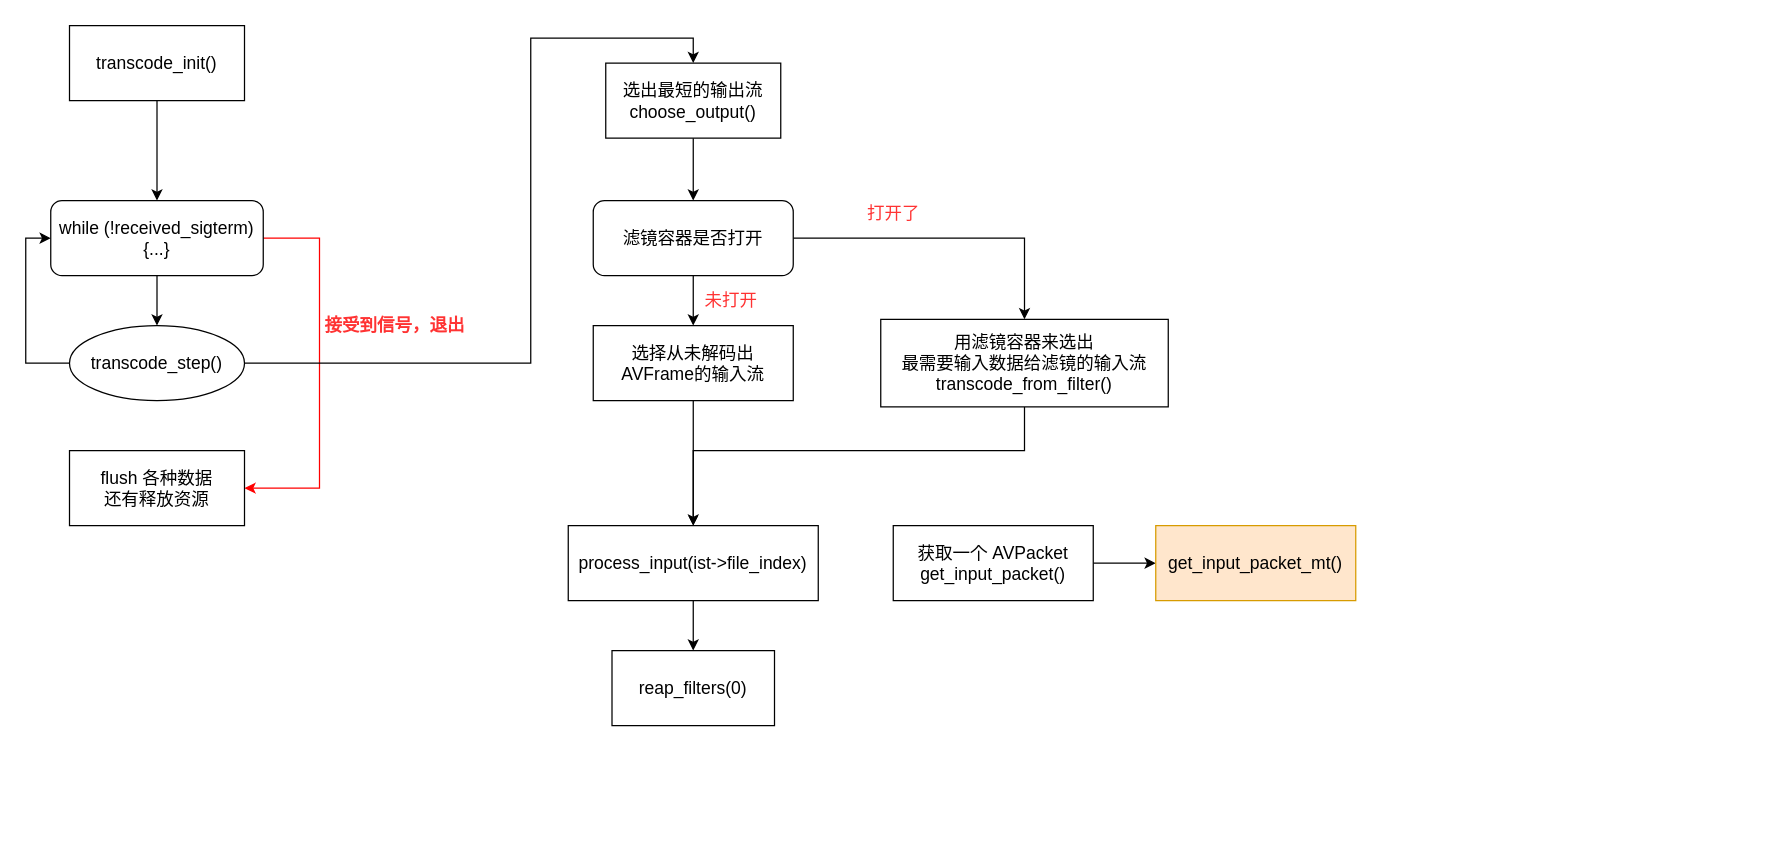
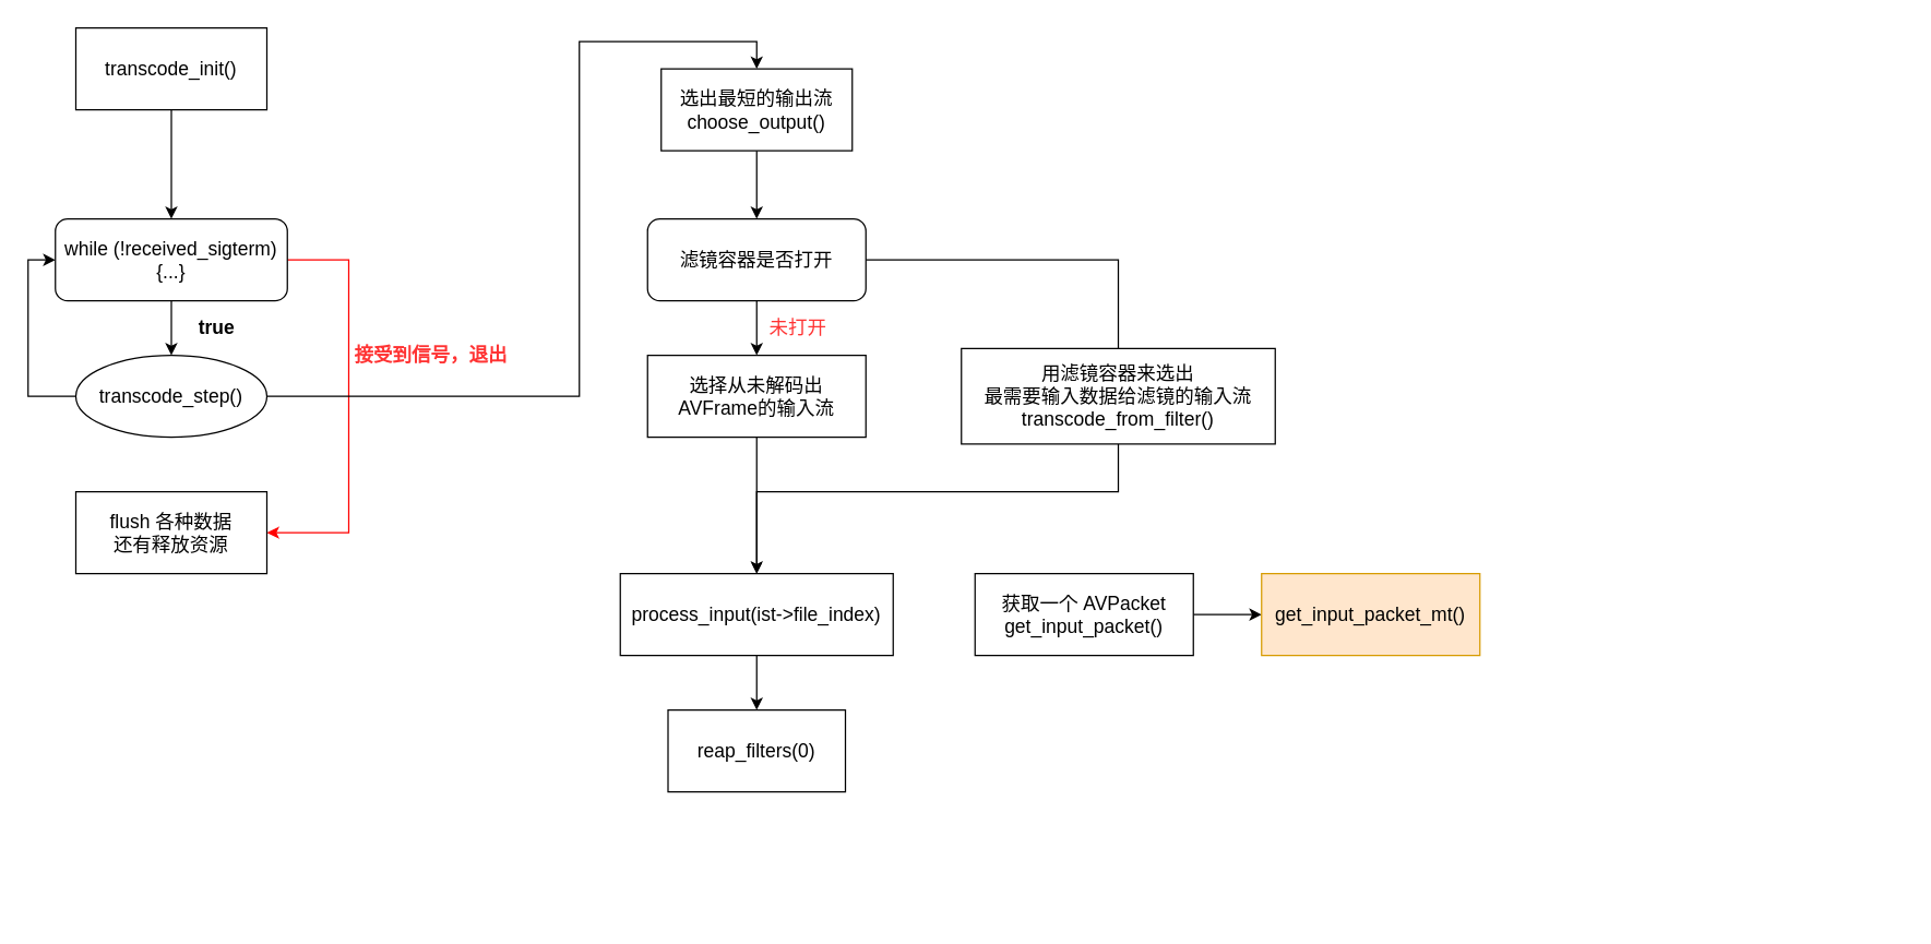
- <mxCell id="25" value="打开了" style="text;strokeColor=none;fillColor=none;html=1;fontSize=14;fontStyle=0;verticalAlign=middle;align=center;fontColor=#FF3333;" parent="1" vertex="1"><mxGeometry x="664" y="150" width="100" height="40" as="geometry" /></mxCell>
+ <mxCell id="11" value="true" style="text;strokeColor=none;fillColor=none;html=1;fontSize=14;fontStyle=1;verticalAlign=middle;align=center;fontColor=#000000;" parent="1" vertex="1"><mxGeometry x="125" y="220" width="65" height="40" as="geometry" /></mxCell>
- <mxCell id="16" style="edgeStyle=orthogonalEdgeStyle;rounded=0;orthogonalLoop=1;jettySize=auto;html=1;fontSize=14;" parent="1" source="17" target="21" edge="1"><mxGeometry relative="1" as="geometry" /></mxCell>
+ <mxCell id="16" style="edgeStyle=orthogonalEdgeStyle;rounded=0;orthogonalLoop=1;jettySize=auto;html=1;fontSize=14;endArrow=none;" parent="1" source="17" target="21" edge="1"><mxGeometry relative="1" as="geometry" /></mxCell>
